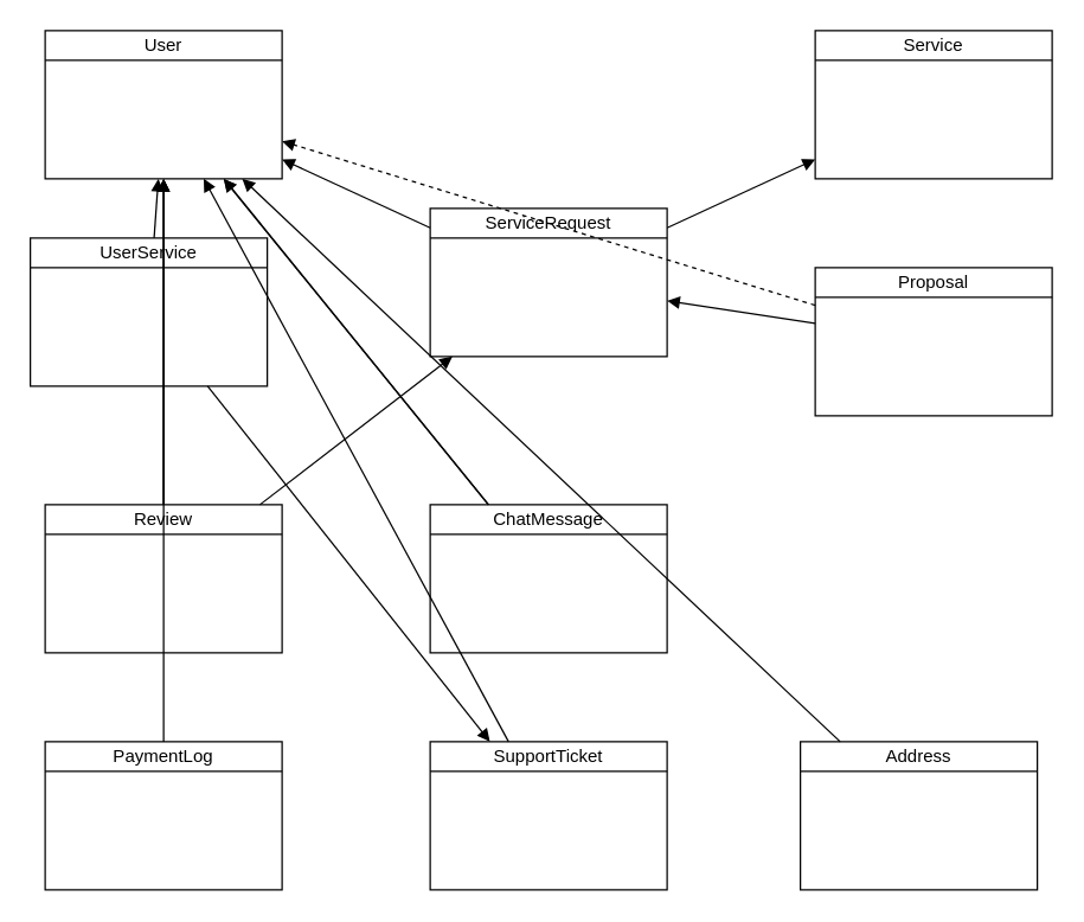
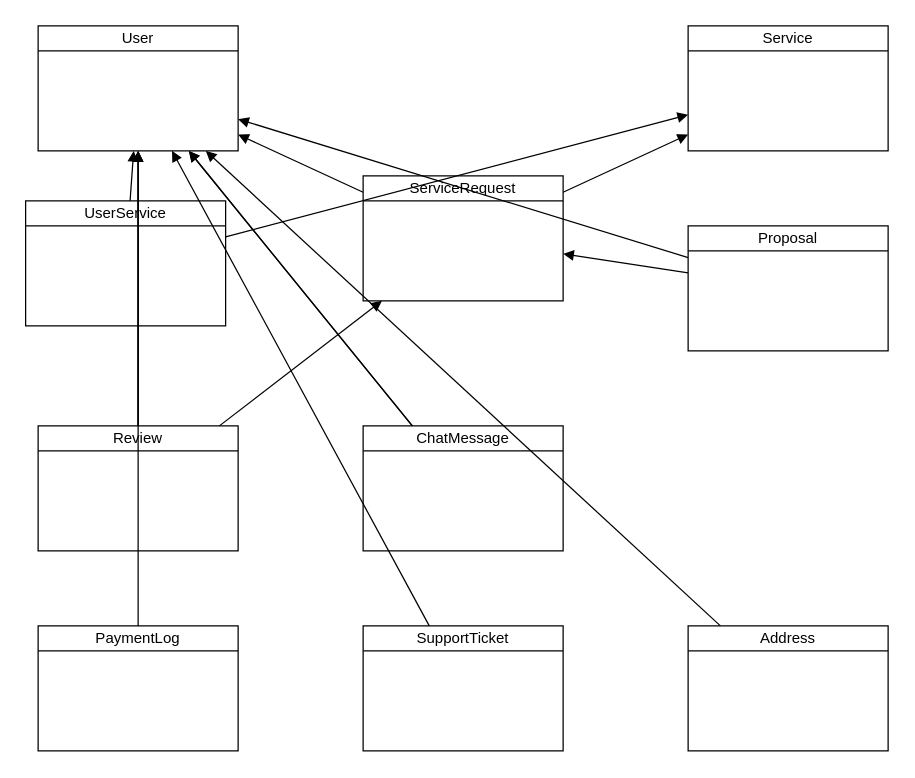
- <mxCell id="16" style="endArrow=block;html=1;dashed=1;" edge="1" parent="1" source="6" target="2"><mxGeometry relative="1" as="geometry" /></mxCell>
+ <mxCell id="16" style="endArrow=block;html=1;" edge="1" parent="1" source="6" target="2"><mxGeometry relative="1" as="geometry" /></mxCell>
- <mxCell id="13" style="endArrow=block;html=1;" edge="1" parent="1" source="4" target="10"><mxGeometry relative="1" as="geometry" /></mxCell>
+ <mxCell id="13" style="endArrow=block;html=1;" edge="1" parent="1" source="4" target="3"><mxGeometry relative="1" as="geometry" /></mxCell>
- <mxCell id="11" value="Address" style="shape=swimlane;startSize=20;whiteSpace=wrap;html=1;" vertex="1" parent="1"><mxGeometry x="540" y="500" width="160" height="100" as="geometry" /></mxCell>
+ <mxCell id="11" value="Address" style="shape=swimlane;startSize=20;whiteSpace=wrap;html=1;" vertex="1" parent="1"><mxGeometry x="550" y="500" width="160" height="100" as="geometry" /></mxCell>
